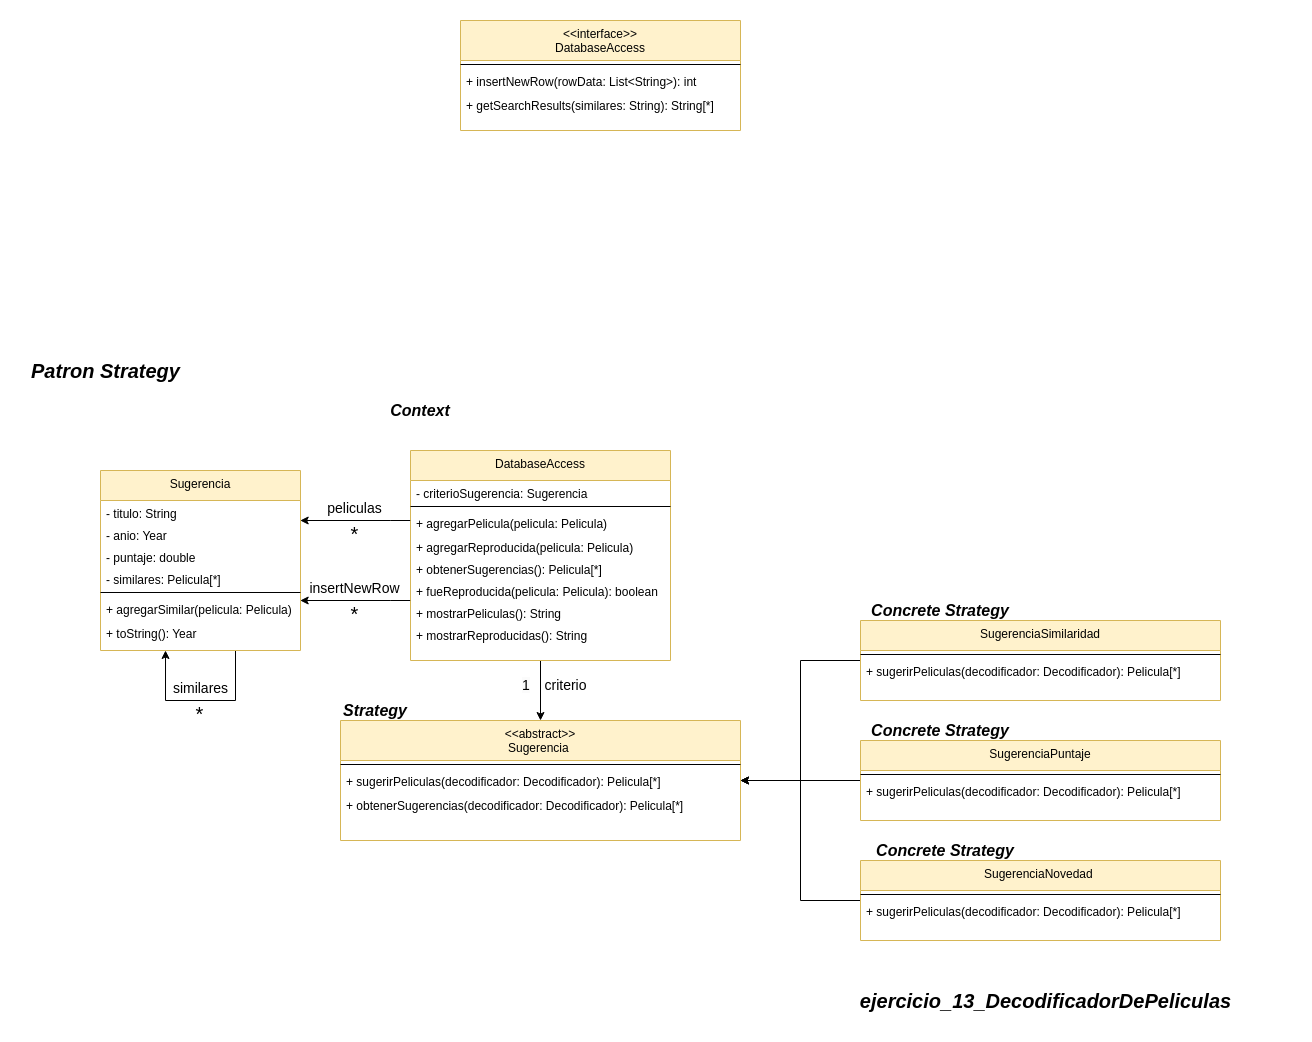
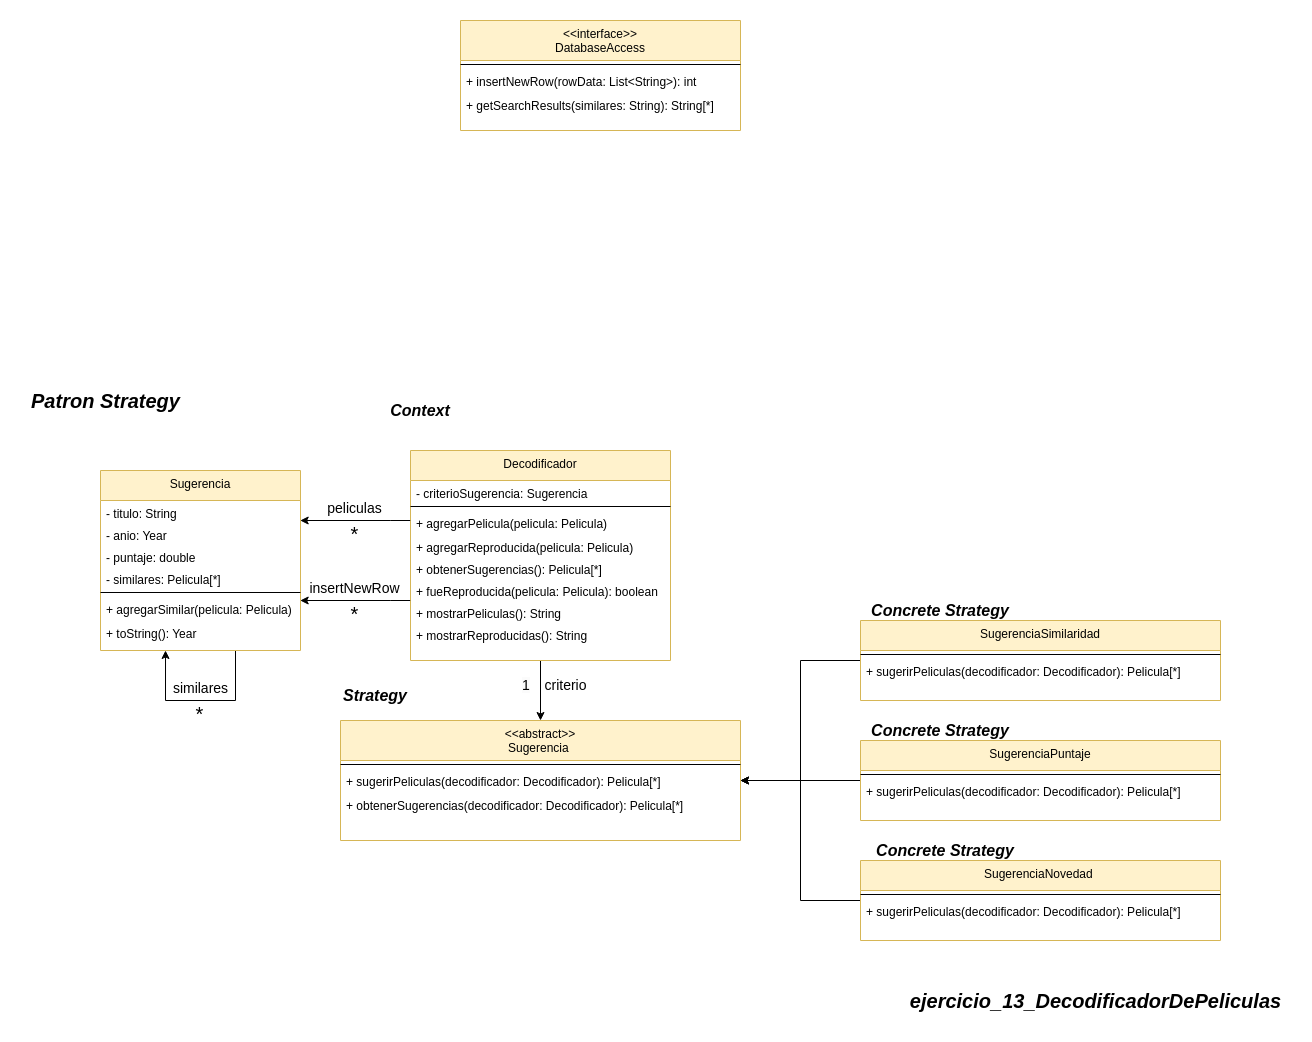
- <mxCell id="53" value="&lt;b style=&quot;&quot;&gt;&lt;i&gt;&lt;font style=&quot;font-size: 20px;&quot;&gt;Patron Strategy&lt;/font&gt;&lt;/i&gt;&lt;/b&gt;" style="text;html=1;align=center;verticalAlign=middle;resizable=0;points=[];autosize=1;strokeColor=none;fillColor=none;" vertex="1" parent="1"><mxGeometry x="20" y="350" width="170" height="40" as="geometry" /></mxCell>
+ <mxCell id="53" value="&lt;b style=&quot;&quot;&gt;&lt;i&gt;&lt;font style=&quot;font-size: 20px;&quot;&gt;Patron Strategy&lt;/font&gt;&lt;/i&gt;&lt;/b&gt;" style="text;html=1;align=center;verticalAlign=middle;resizable=0;points=[];autosize=1;strokeColor=none;fillColor=none;" vertex="1" parent="1"><mxGeometry x="20" y="380" width="170" height="40" as="geometry" /></mxCell>
- <mxCell id="12" value="DatabaseAccess" style="swimlane;fontStyle=0;align=center;verticalAlign=top;childLayout=stackLayout;horizontal=1;startSize=30;horizontalStack=0;resizeParent=1;resizeLast=0;collapsible=1;marginBottom=0;rounded=0;shadow=0;strokeWidth=1;fillColor=#fff2cc;strokeColor=#d6b656;" vertex="1" parent="1"><mxGeometry x="410" y="450" width="260" height="210" as="geometry"><mxRectangle x="110" y="-20" width="160" height="26" as="alternateBounds" /></mxGeometry></mxCell>
+ <mxCell id="12" value="Decodificador" style="swimlane;fontStyle=0;align=center;verticalAlign=top;childLayout=stackLayout;horizontal=1;startSize=30;horizontalStack=0;resizeParent=1;resizeLast=0;collapsible=1;marginBottom=0;rounded=0;shadow=0;strokeWidth=1;fillColor=#fff2cc;strokeColor=#d6b656;" vertex="1" parent="1"><mxGeometry x="410" y="450" width="260" height="210" as="geometry"><mxRectangle x="110" y="-20" width="160" height="26" as="alternateBounds" /></mxGeometry></mxCell>
- <mxCell id="42" value="&lt;font style=&quot;font-size: 16px;&quot;&gt;&lt;b style=&quot;font-size: 16px;&quot;&gt;&lt;i style=&quot;font-size: 16px;&quot;&gt;Strategy&lt;/i&gt;&lt;/b&gt;&lt;/font&gt;" style="text;html=1;align=center;verticalAlign=middle;whiteSpace=wrap;rounded=0;fontSize=16;" vertex="1" parent="1"><mxGeometry x="340" y="700" width="70" height="20" as="geometry" /></mxCell>
+ <mxCell id="42" value="&lt;font style=&quot;font-size: 16px;&quot;&gt;&lt;b style=&quot;font-size: 16px;&quot;&gt;&lt;i style=&quot;font-size: 16px;&quot;&gt;Strategy&lt;/i&gt;&lt;/b&gt;&lt;/font&gt;" style="text;html=1;align=center;verticalAlign=middle;whiteSpace=wrap;rounded=0;fontSize=16;" vertex="1" parent="1"><mxGeometry x="340" y="685" width="70" height="20" as="geometry" /></mxCell>
- <mxCell id="52" value="&lt;span style=&quot;font-size: 20px;&quot;&gt;&lt;b&gt;&lt;i&gt;ejercicio_13_DecodificadorDePeliculas&lt;/i&gt;&lt;/b&gt;&lt;/span&gt;" style="text;html=1;align=center;verticalAlign=middle;resizable=0;points=[];autosize=1;strokeColor=none;fillColor=none;" vertex="1" parent="1"><mxGeometry x="850" y="980" width="390" height="40" as="geometry" /></mxCell>
+ <mxCell id="52" value="&lt;span style=&quot;font-size: 20px;&quot;&gt;&lt;b&gt;&lt;i&gt;ejercicio_13_DecodificadorDePeliculas&lt;/i&gt;&lt;/b&gt;&lt;/span&gt;" style="text;html=1;align=center;verticalAlign=middle;resizable=0;points=[];autosize=1;strokeColor=none;fillColor=none;" vertex="1" parent="1"><mxGeometry x="900" y="980" width="390" height="40" as="geometry" /></mxCell>
